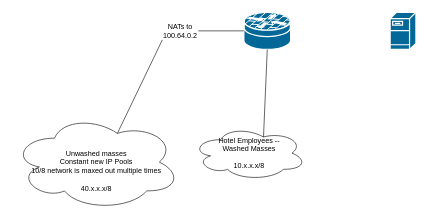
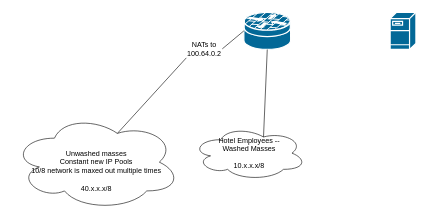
- <mxCell id="6" value="NATs to 100.64.0.2" style="text;html=1;align=center;verticalAlign=middle;whiteSpace=wrap;rounded=0;" vertex="1" parent="1"><mxGeometry x="270" y="36" width="60" height="30" as="geometry" /></mxCell>
+ <mxCell id="6" value="NATs to 100.64.0.2" style="text;html=1;align=center;verticalAlign=middle;whiteSpace=wrap;rounded=0;" vertex="1" parent="1"><mxGeometry x="310" y="66" width="60" height="30" as="geometry" /></mxCell>
